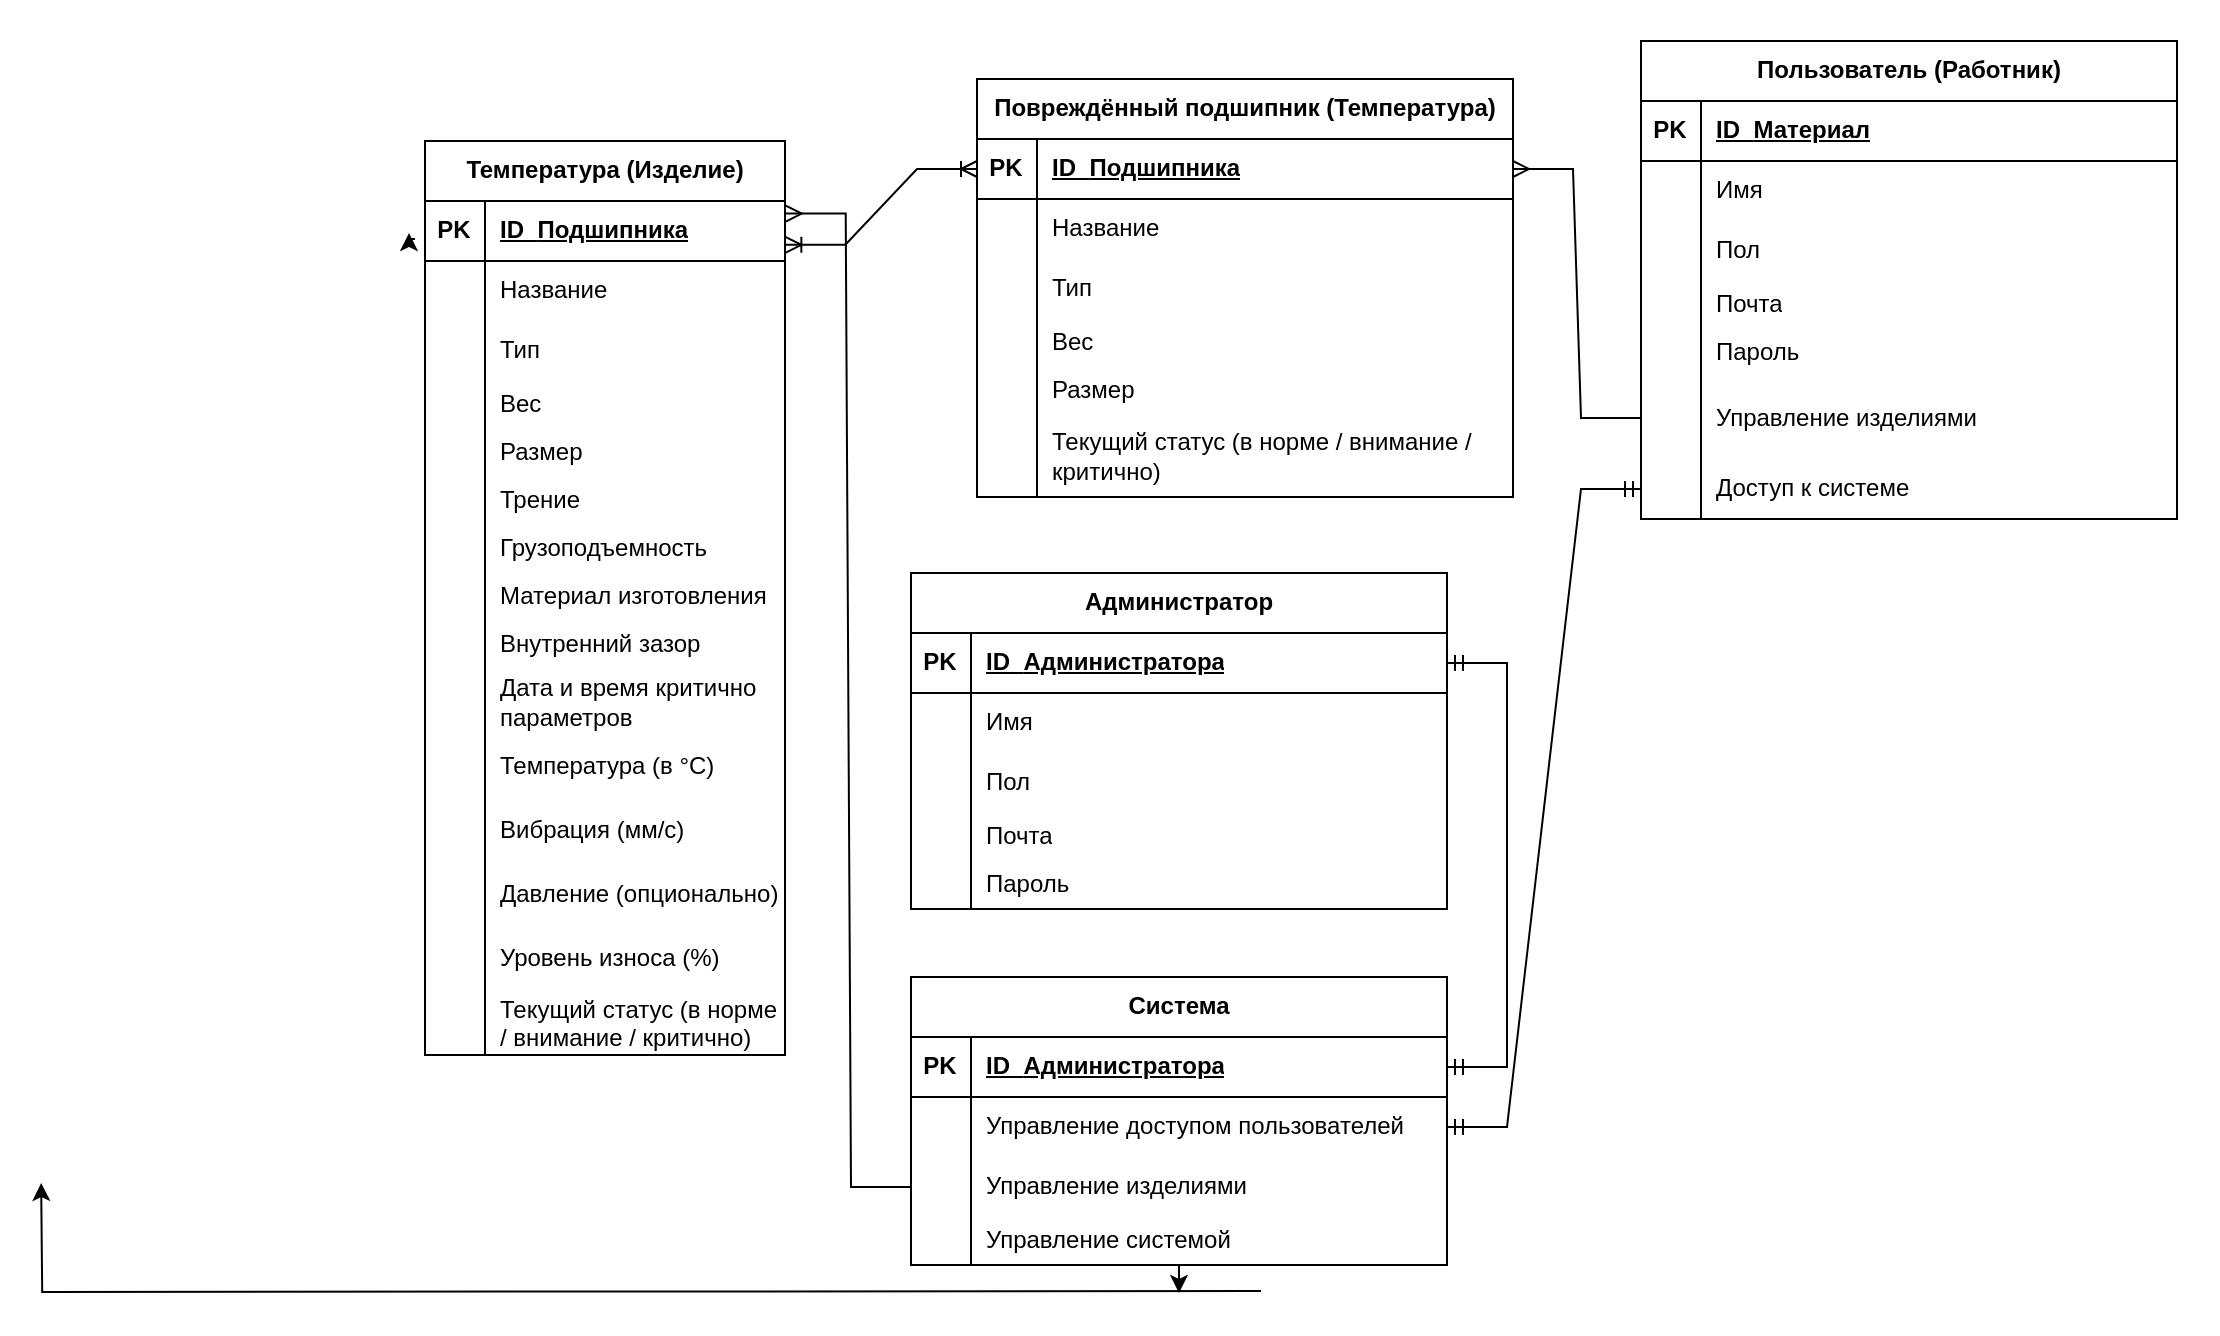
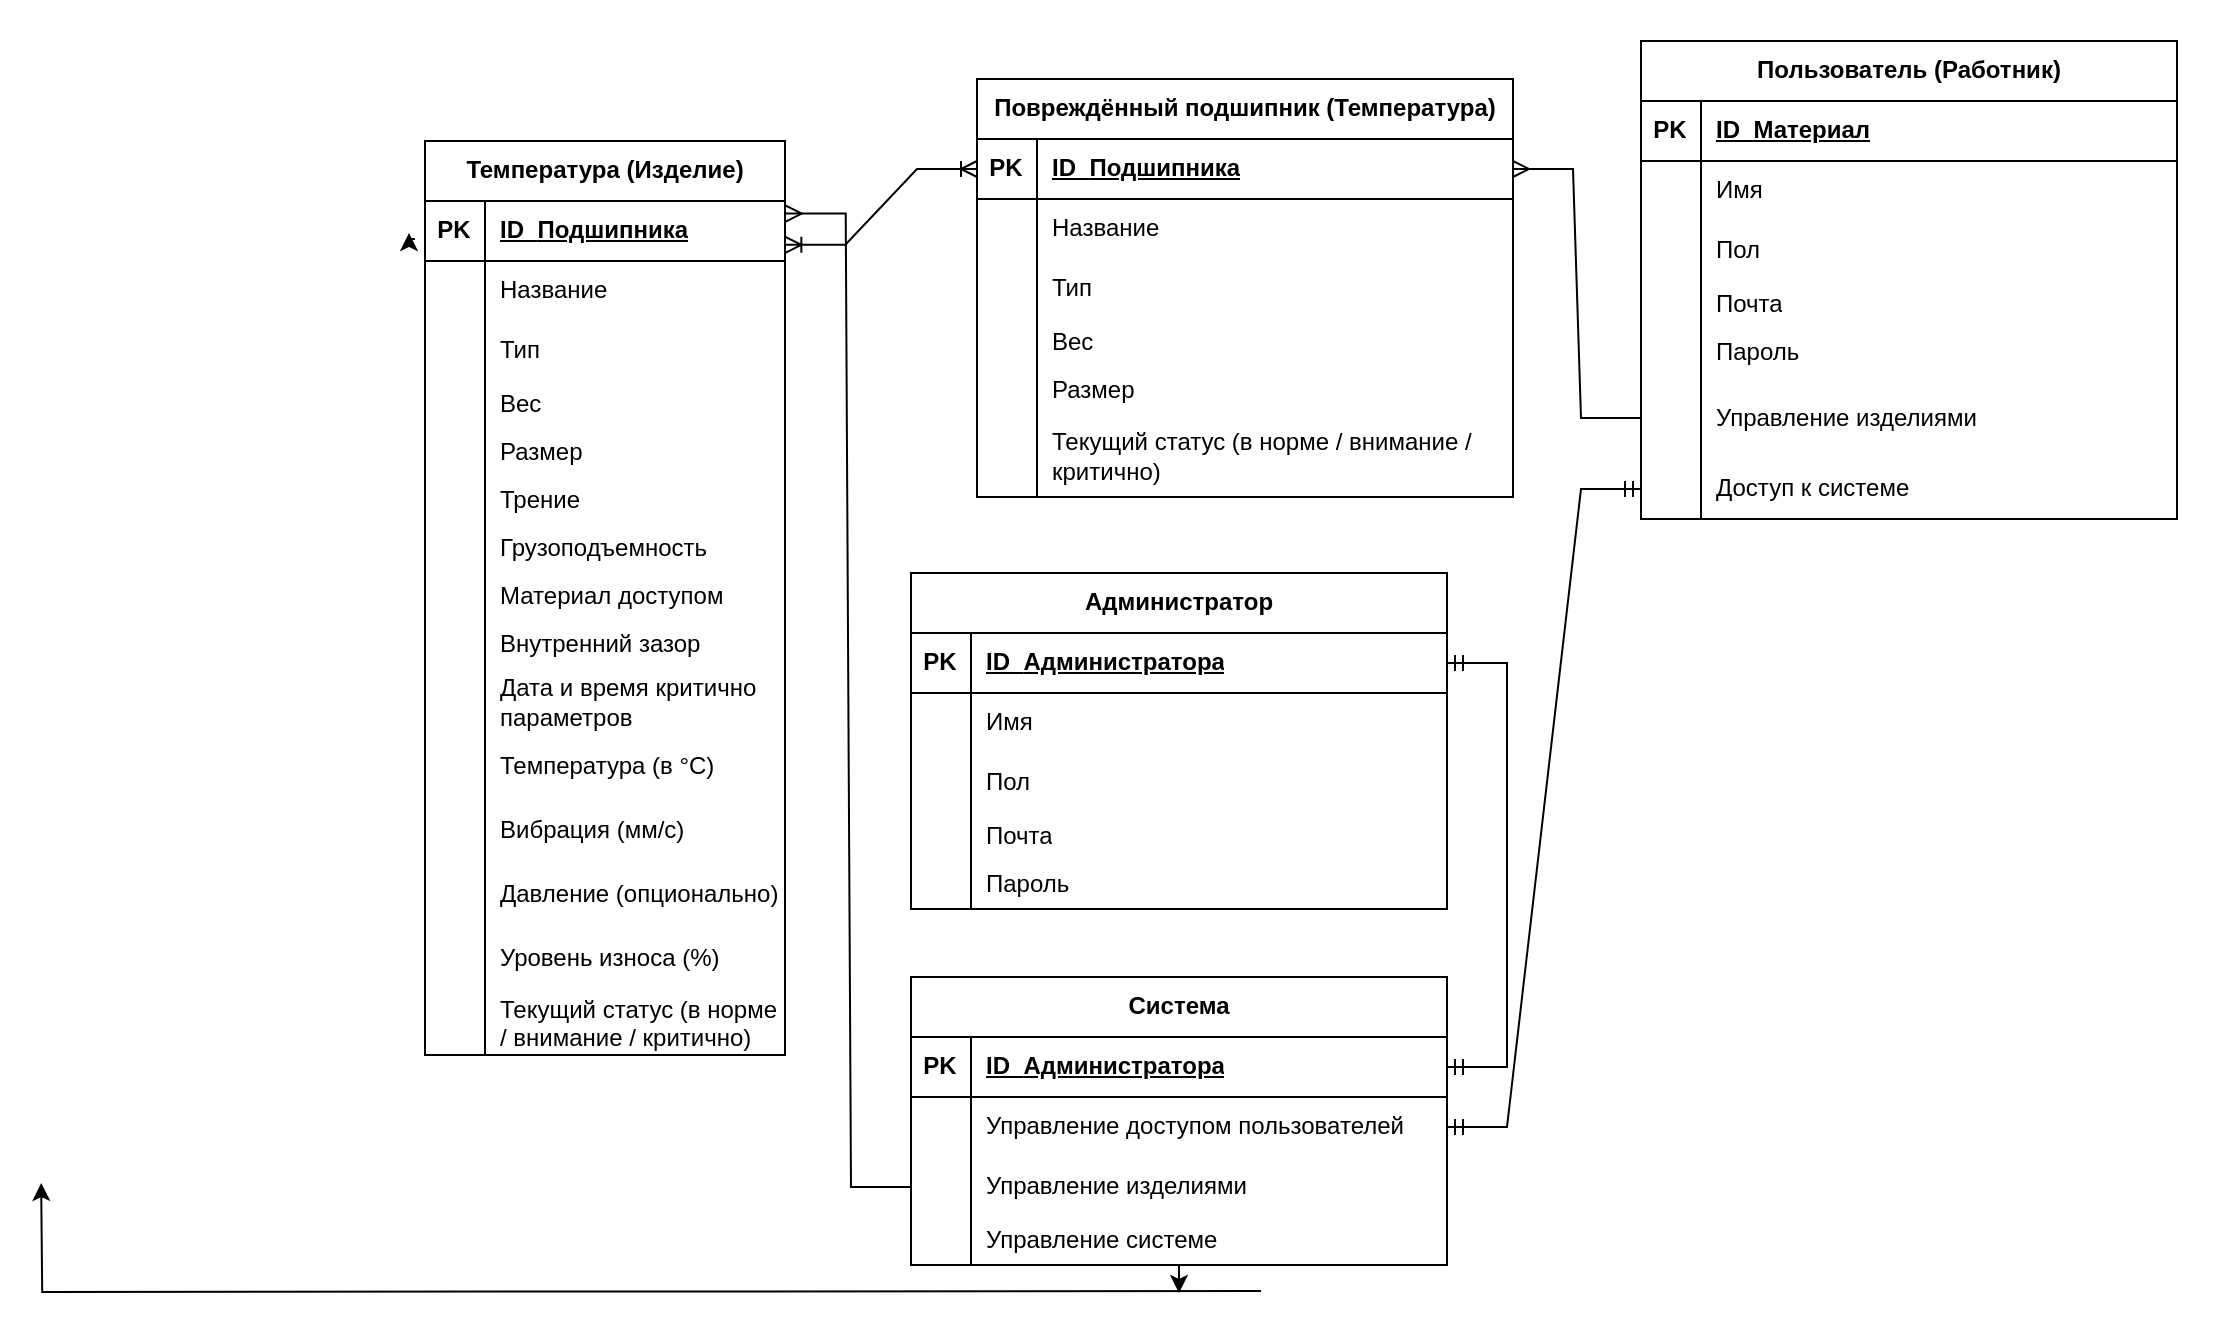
- <mxCell id="26" value="&lt;font style=&quot;color: light-dark(rgb(0, 0, 0), rgb(0, 0, 0));&quot;&gt;Материал изготовления&lt;/font&gt;" style="shape=partialRectangle;connectable=0;fillColor=none;top=0;left=0;bottom=0;right=0;align=left;spacingLeft=6;overflow=hidden;whiteSpace=wrap;html=1;strokeColor=light-dark(#000000,#000000);" parent="24" vertex="1"><mxGeometry x="30" width="150" height="24" as="geometry"><mxRectangle width="150" height="24" as="alternateBounds" /></mxGeometry></mxCell>
+ <mxCell id="26" value="&lt;font style=&quot;color: light-dark(rgb(0, 0, 0), rgb(0, 0, 0));&quot;&gt;Материал доступом&lt;/font&gt;" style="shape=partialRectangle;connectable=0;fillColor=none;top=0;left=0;bottom=0;right=0;align=left;spacingLeft=6;overflow=hidden;whiteSpace=wrap;html=1;strokeColor=light-dark(#000000,#000000);" parent="24" vertex="1"><mxGeometry x="30" width="150" height="24" as="geometry"><mxRectangle width="150" height="24" as="alternateBounds" /></mxGeometry></mxCell>
- <mxCell id="122" value="&lt;font style=&quot;color: light-dark(rgb(0, 0, 0), rgb(0, 0, 0));&quot;&gt;Управление системой&lt;/font&gt;" style="shape=partialRectangle;connectable=0;fillColor=none;top=0;left=0;bottom=0;right=0;align=left;spacingLeft=6;overflow=hidden;whiteSpace=wrap;html=1;strokeColor=light-dark(#000000,#000000);" vertex="1" parent="120"><mxGeometry x="30" width="238" height="24" as="geometry"><mxRectangle width="238" height="24" as="alternateBounds" /></mxGeometry></mxCell>
+ <mxCell id="122" value="&lt;font style=&quot;color: light-dark(rgb(0, 0, 0), rgb(0, 0, 0));&quot;&gt;Управление системе&lt;/font&gt;" style="shape=partialRectangle;connectable=0;fillColor=none;top=0;left=0;bottom=0;right=0;align=left;spacingLeft=6;overflow=hidden;whiteSpace=wrap;html=1;strokeColor=light-dark(#000000,#000000);" vertex="1" parent="120"><mxGeometry x="30" width="238" height="24" as="geometry"><mxRectangle width="238" height="24" as="alternateBounds" /></mxGeometry></mxCell>
